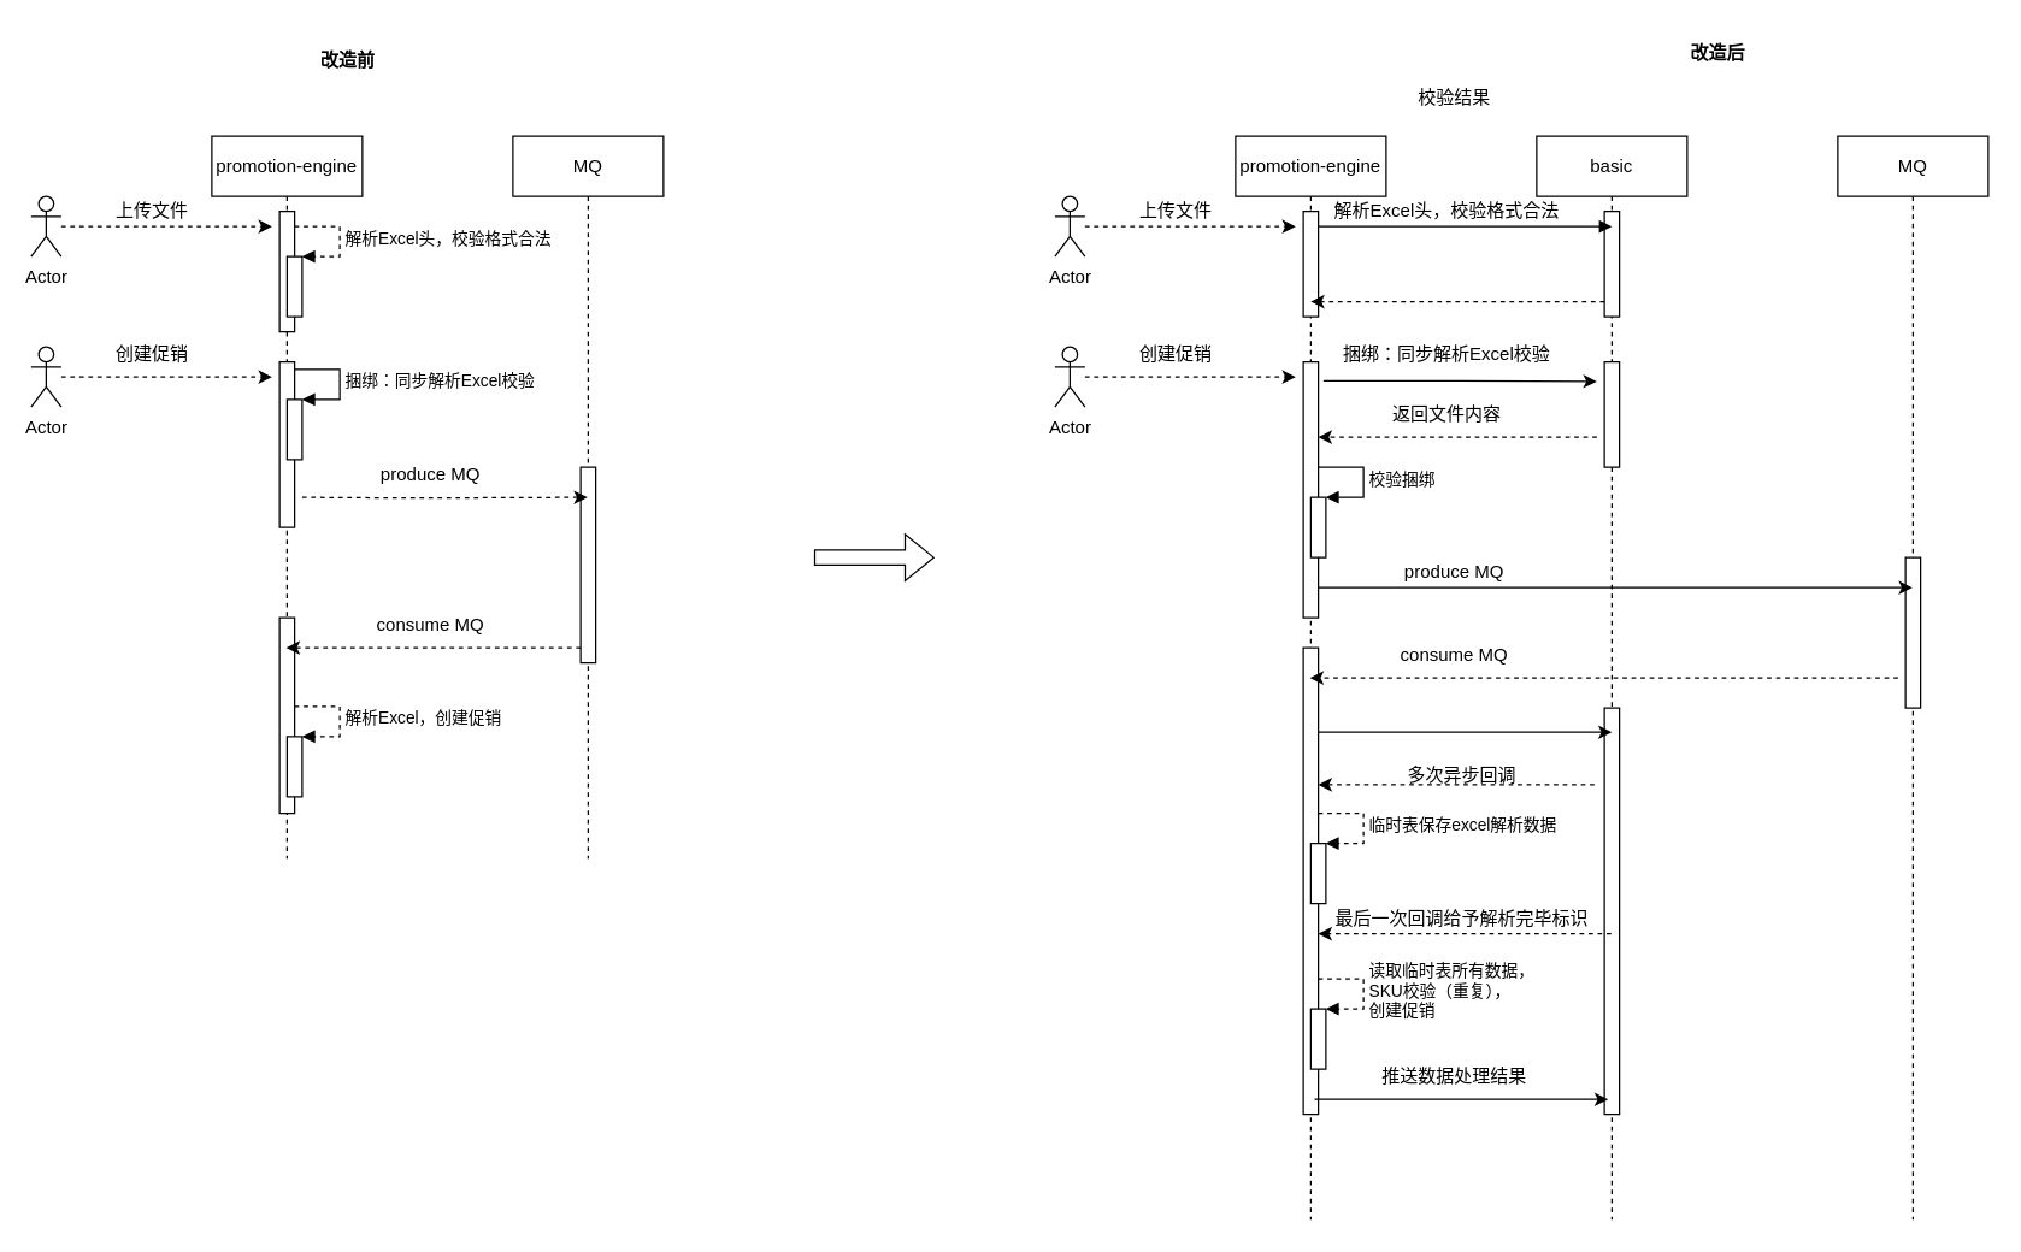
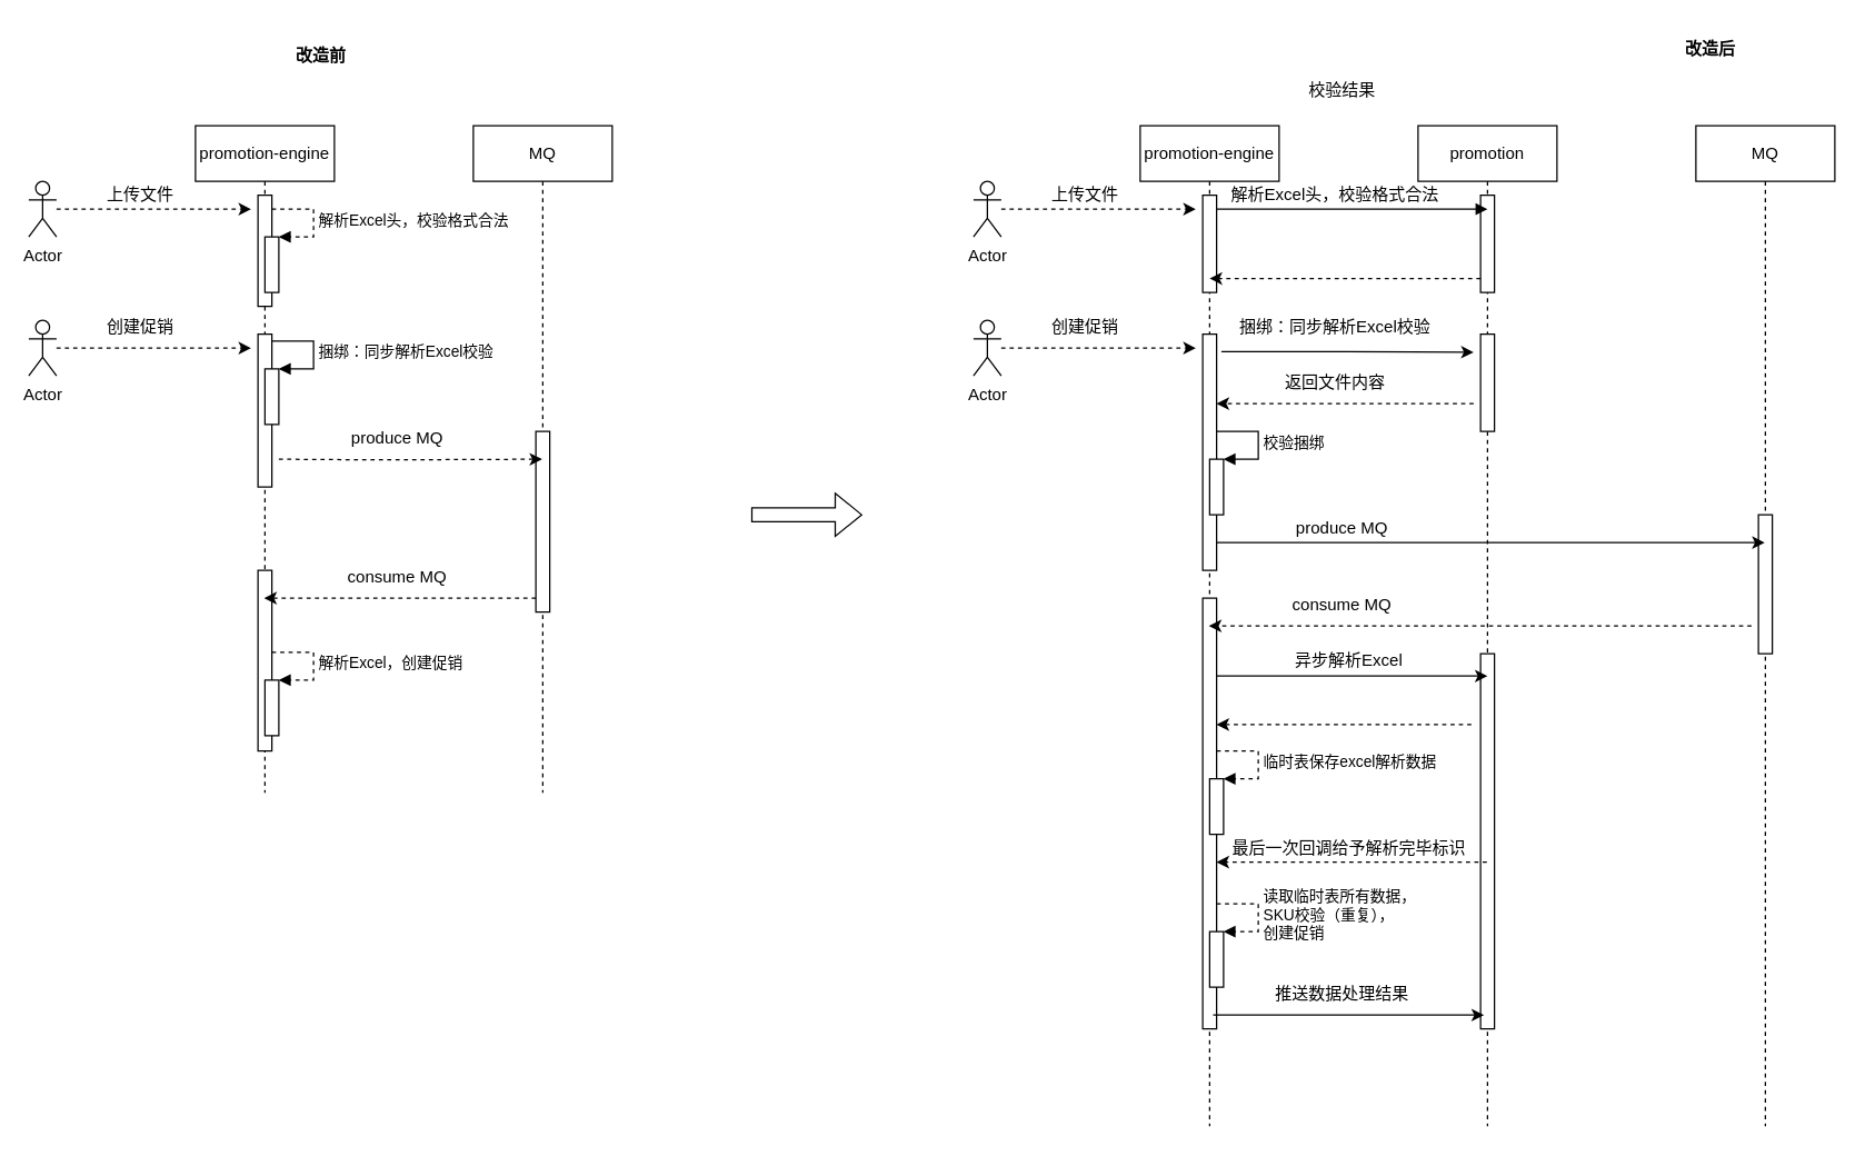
- <mxCell id="66" value="&lt;b&gt;改造后&lt;/b&gt;" style="text;html=1;align=center;verticalAlign=middle;resizable=0;points=[];autosize=1;strokeColor=none;fillColor=none;" parent="1" vertex="1"><mxGeometry x="1110" y="20" width="60" height="30" as="geometry" /></mxCell>
+ <mxCell id="66" value="&lt;b&gt;改造后&lt;/b&gt;" style="text;html=1;align=center;verticalAlign=middle;resizable=0;points=[];autosize=1;strokeColor=none;fillColor=none;" parent="1" vertex="1"><mxGeometry x="1200" y="20" width="60" height="30" as="geometry" /></mxCell>
- <mxCell id="34" value="basic" style="shape=umlLifeline;perimeter=lifelinePerimeter;whiteSpace=wrap;html=1;container=1;collapsible=0;recursiveResize=0;outlineConnect=0;" parent="1" vertex="1"><mxGeometry x="1020" y="90" width="100" height="720" as="geometry" /></mxCell>
+ <mxCell id="34" value="promotion" style="shape=umlLifeline;perimeter=lifelinePerimeter;whiteSpace=wrap;html=1;container=1;collapsible=0;recursiveResize=0;outlineConnect=0;" parent="1" vertex="1"><mxGeometry x="1020" y="90" width="100" height="720" as="geometry" /></mxCell>
+ <mxCell id="60" value="异步解析Excel" style="text;html=1;align=center;verticalAlign=middle;resizable=0;points=[];autosize=1;strokeColor=none;fillColor=none;" parent="1" vertex="1"><mxGeometry x="920" y="460" width="100" height="30" as="geometry" /></mxCell>
- <mxCell id="61" value="多次异步回调" style="text;html=1;align=center;verticalAlign=middle;resizable=0;points=[];autosize=1;strokeColor=none;fillColor=none;" parent="1" vertex="1"><mxGeometry x="920" y="500" width="100" height="30" as="geometry" /></mxCell>
